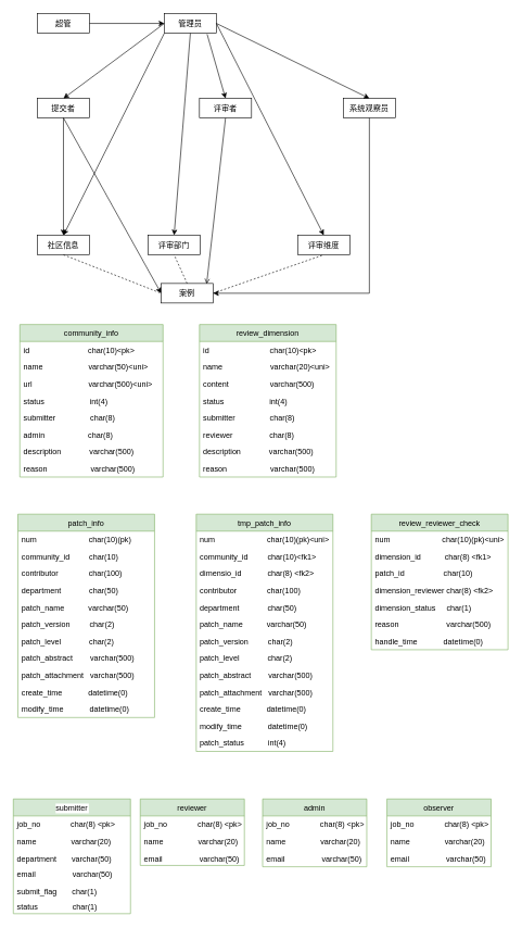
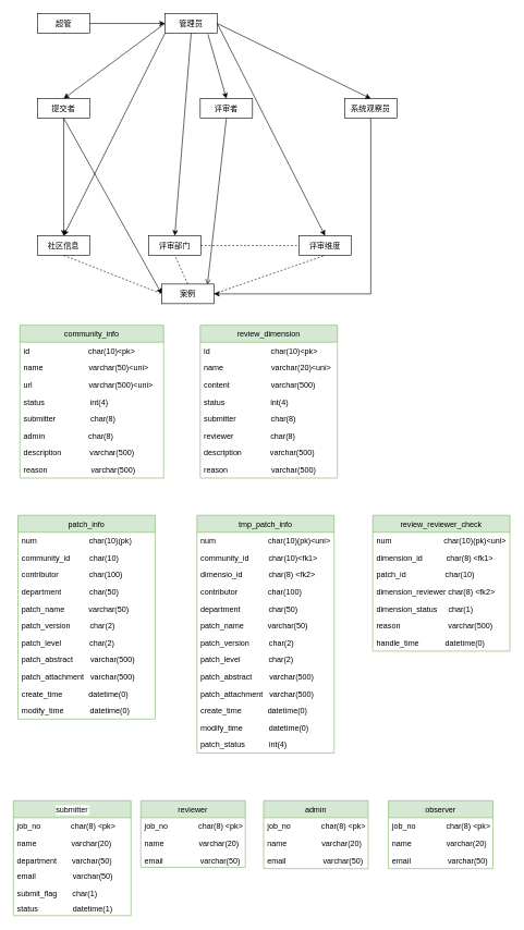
+ <mxCell id="97" value="" style="endArrow=none;dashed=1;html=1;rounded=0;exitX=1;exitY=0.5;exitDx=0;exitDy=0;entryX=0;entryY=0.5;entryDx=0;entryDy=0;" parent="1" source="94" target="7" edge="1"><mxGeometry width="50" height="50" relative="1" as="geometry"><mxPoint x="297" y="444" as="sourcePoint" /><mxPoint x="277" y="400" as="targetPoint" /></mxGeometry></mxCell>
- <mxCell id="70" value="status                char(1)" style="text;strokeColor=none;fillColor=none;align=left;verticalAlign=top;spacingLeft=4;spacingRight=4;overflow=hidden;rotatable=0;points=[[0,0.5],[1,0.5]];portConstraint=eastwest;" parent="64" vertex="1"><mxGeometry y="152" width="180" height="24" as="geometry" /></mxCell>
+ <mxCell id="70" value="status                datetime(1)" style="text;strokeColor=none;fillColor=none;align=left;verticalAlign=top;spacingLeft=4;spacingRight=4;overflow=hidden;rotatable=0;points=[[0,0.5],[1,0.5]];portConstraint=eastwest;" parent="64" vertex="1"><mxGeometry y="152" width="180" height="24" as="geometry" /></mxCell>
